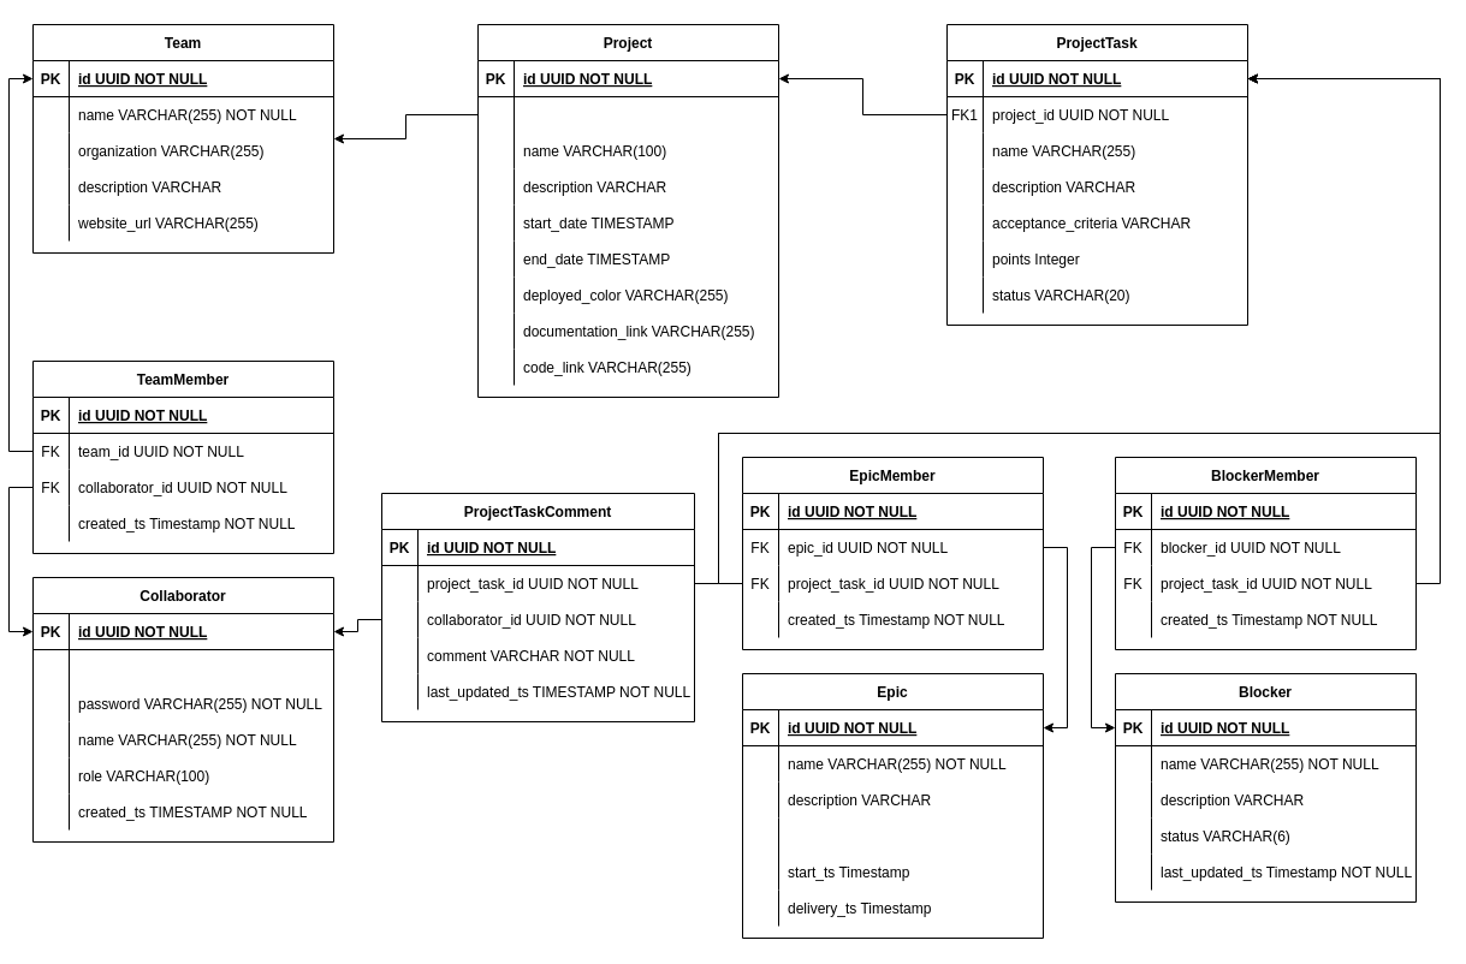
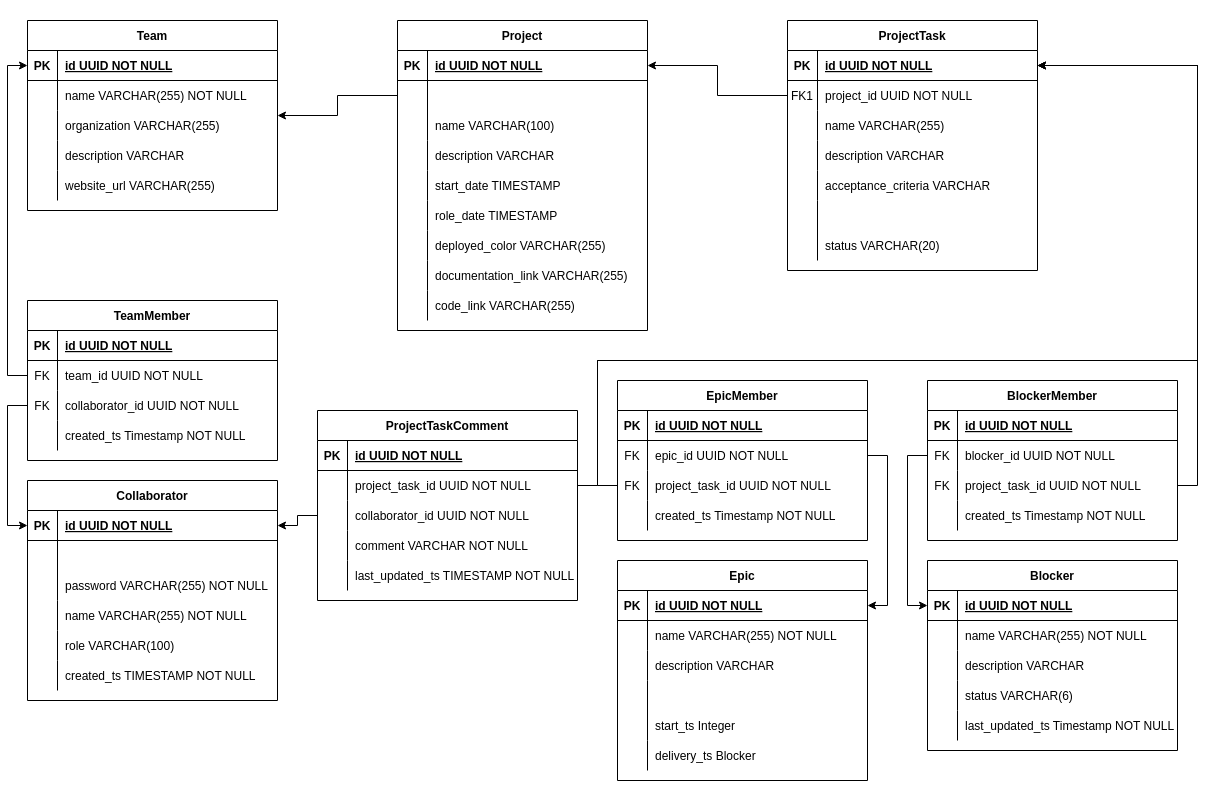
- <mxCell id="59" value="end_date TIMESTAMP" style="shape=partialRectangle;overflow=hidden;connectable=0;fillColor=none;top=0;left=0;bottom=0;right=0;align=left;spacingLeft=6;" parent="57" vertex="1"><mxGeometry x="30" width="220" height="30" as="geometry" /></mxCell>
+ <mxCell id="59" value="role_date TIMESTAMP" style="shape=partialRectangle;overflow=hidden;connectable=0;fillColor=none;top=0;left=0;bottom=0;right=0;align=left;spacingLeft=6;" parent="57" vertex="1"><mxGeometry x="30" width="220" height="30" as="geometry" /></mxCell>
- <mxCell id="38" value="points Integer" style="shape=partialRectangle;overflow=hidden;connectable=0;fillColor=none;top=0;left=0;bottom=0;right=0;align=left;spacingLeft=6;" parent="36" vertex="1"><mxGeometry x="30" width="220" height="30" as="geometry" /></mxCell>
- <mxCell id="83" value="start_ts Timestamp" style="shape=partialRectangle;overflow=hidden;connectable=0;fillColor=none;top=0;left=0;bottom=0;right=0;align=left;spacingLeft=6;" parent="81" vertex="1"><mxGeometry x="30" width="220" height="30" as="geometry" /></mxCell>
+ <mxCell id="83" value="start_ts Integer" style="shape=partialRectangle;overflow=hidden;connectable=0;fillColor=none;top=0;left=0;bottom=0;right=0;align=left;spacingLeft=6;" parent="81" vertex="1"><mxGeometry x="30" width="220" height="30" as="geometry" /></mxCell>
- <mxCell id="86" value="delivery_ts Timestamp" style="shape=partialRectangle;overflow=hidden;connectable=0;fillColor=none;top=0;left=0;bottom=0;right=0;align=left;spacingLeft=6;" parent="84" vertex="1"><mxGeometry x="30" width="220" height="30" as="geometry" /></mxCell>
+ <mxCell id="86" value="delivery_ts Blocker" style="shape=partialRectangle;overflow=hidden;connectable=0;fillColor=none;top=0;left=0;bottom=0;right=0;align=left;spacingLeft=6;" parent="84" vertex="1"><mxGeometry x="30" width="220" height="30" as="geometry" /></mxCell>
